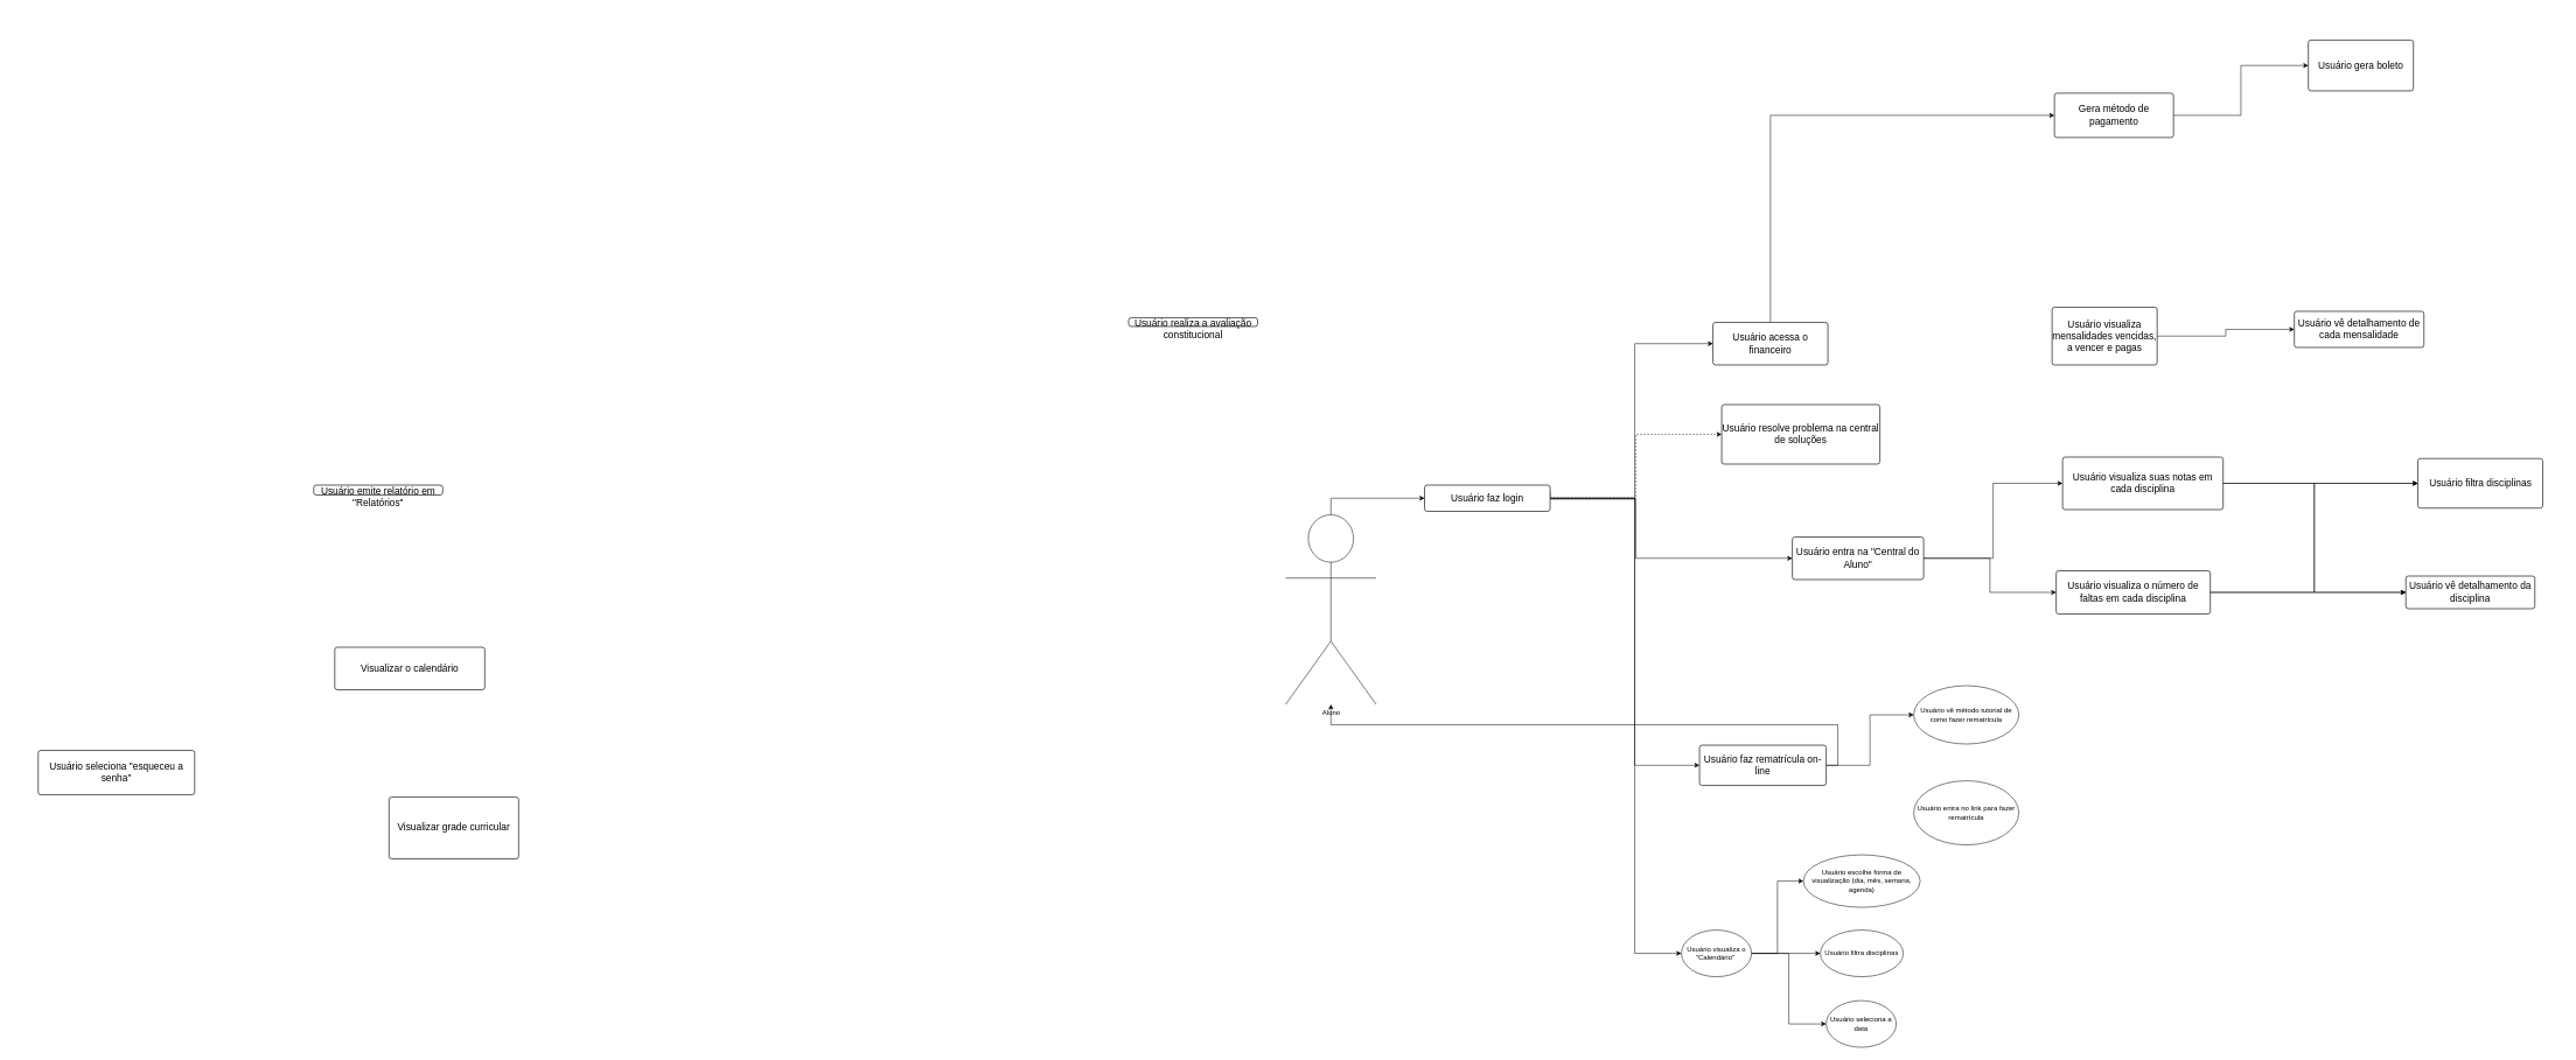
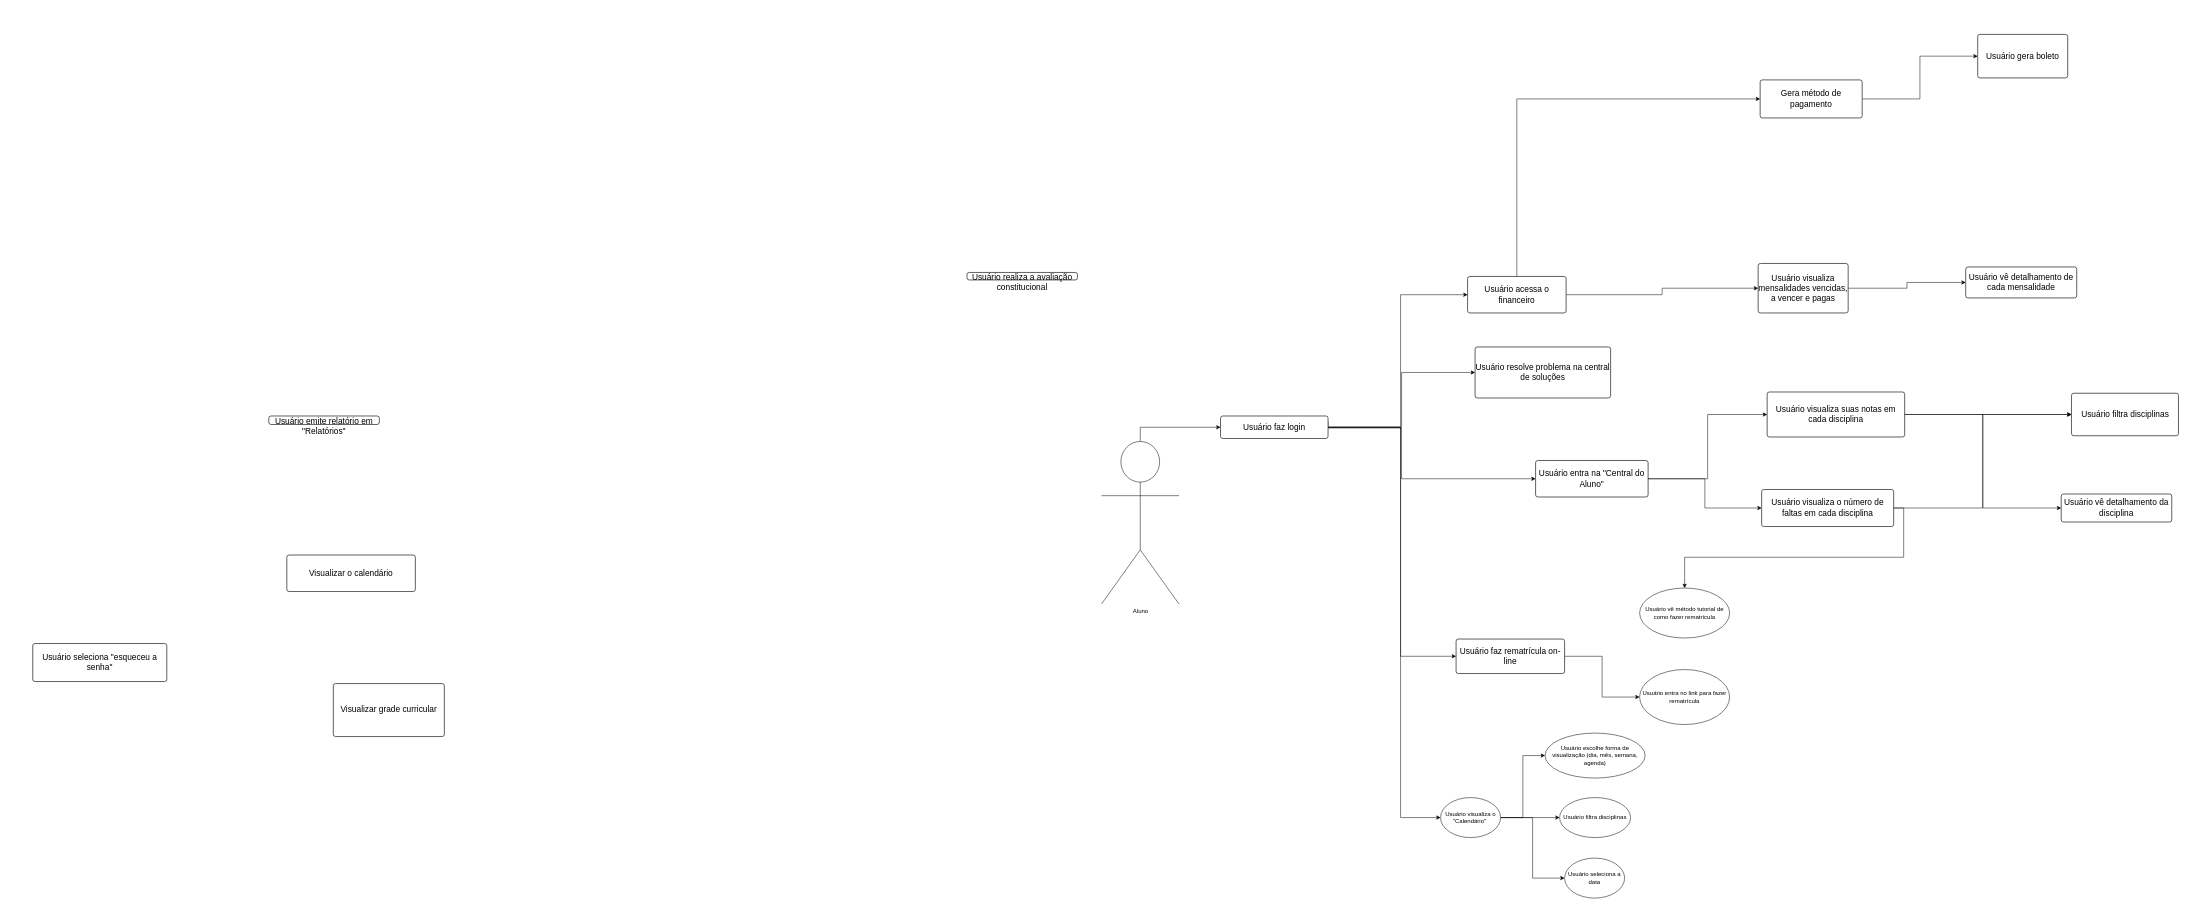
+ <mxCell id="35" style="edgeStyle=orthogonalEdgeStyle;rounded=0;orthogonalLoop=1;jettySize=auto;html=1;exitX=1;exitY=0.5;exitDx=0;exitDy=0;entryX=0;entryY=0.5;entryDx=0;entryDy=0;" edge="1" parent="1" source="36" target="41"><mxGeometry relative="1" as="geometry" /></mxCell>
- <mxCell id="21" style="edgeStyle=orthogonalEdgeStyle;rounded=0;orthogonalLoop=1;jettySize=auto;html=1;exitX=1;exitY=0.5;exitDx=0;exitDy=0;entryX=0;entryY=0.5;entryDx=0;entryDy=0;dashed=1;" edge="1" parent="1" source="26" target="33"><mxGeometry relative="1" as="geometry" /></mxCell>
+ <mxCell id="21" style="edgeStyle=orthogonalEdgeStyle;rounded=0;orthogonalLoop=1;jettySize=auto;html=1;exitX=1;exitY=0.5;exitDx=0;exitDy=0;entryX=0;entryY=0.5;entryDx=0;entryDy=0;" edge="1" parent="1" source="26" target="33"><mxGeometry relative="1" as="geometry" /></mxCell>
- <mxCell id="63" style="edgeStyle=orthogonalEdgeStyle;rounded=0;orthogonalLoop=1;jettySize=auto;html=1;exitX=1;exitY=0.5;exitDx=0;exitDy=0;entryX=0;entryY=0.5;entryDx=0;entryDy=0;" edge="1" parent="1" source="61" target="56"><mxGeometry relative="1" as="geometry" /></mxCell>
+ <mxCell id="63" style="edgeStyle=orthogonalEdgeStyle;rounded=0;orthogonalLoop=1;jettySize=auto;html=1;exitX=1;exitY=0.5;exitDx=0;exitDy=0;" edge="1" parent="1" source="61" target="45"><mxGeometry relative="1" as="geometry" /></mxCell>
- <mxCell id="31" style="edgeStyle=orthogonalEdgeStyle;rounded=0;orthogonalLoop=1;jettySize=auto;html=1;exitX=1;exitY=0.5;exitDx=0;exitDy=0;" edge="1" parent="1" source="32" target="48"><mxGeometry relative="1" as="geometry" /></mxCell>
+ <mxCell id="31" style="edgeStyle=orthogonalEdgeStyle;rounded=0;orthogonalLoop=1;jettySize=auto;html=1;exitX=1;exitY=0.5;exitDx=0;exitDy=0;" edge="1" parent="1" source="32" target="46"><mxGeometry relative="1" as="geometry" /></mxCell>
- <mxCell id="30" style="edgeStyle=orthogonalEdgeStyle;rounded=0;orthogonalLoop=1;jettySize=auto;html=1;exitX=1;exitY=0.5;exitDx=0;exitDy=0;entryX=0;entryY=0.5;entryDx=0;entryDy=0;" edge="1" parent="1" source="32" target="45"><mxGeometry relative="1" as="geometry" /></mxCell>
